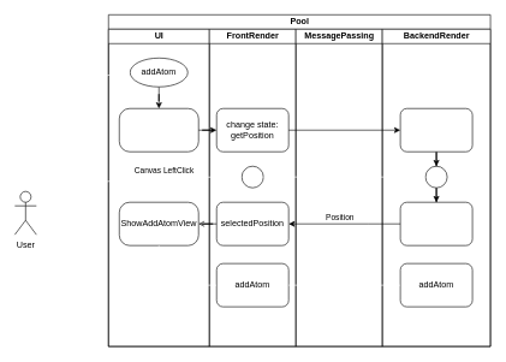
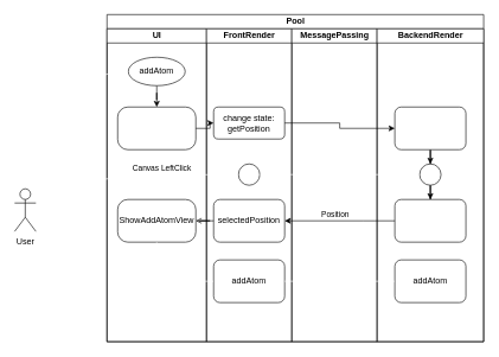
- <mxCell id="9" value="change state:&lt;br&gt;getPosition" style="rounded=1;whiteSpace=wrap;html=1;" vertex="1" parent="8"><mxGeometry x="10" y="110" width="100" height="60" as="geometry" /></mxCell>
+ <mxCell id="9" value="change state:&lt;br&gt;getPosition" style="rounded=1;whiteSpace=wrap;html=1;" vertex="1" parent="8"><mxGeometry x="10" y="110" width="100" height="45" as="geometry" /></mxCell>
